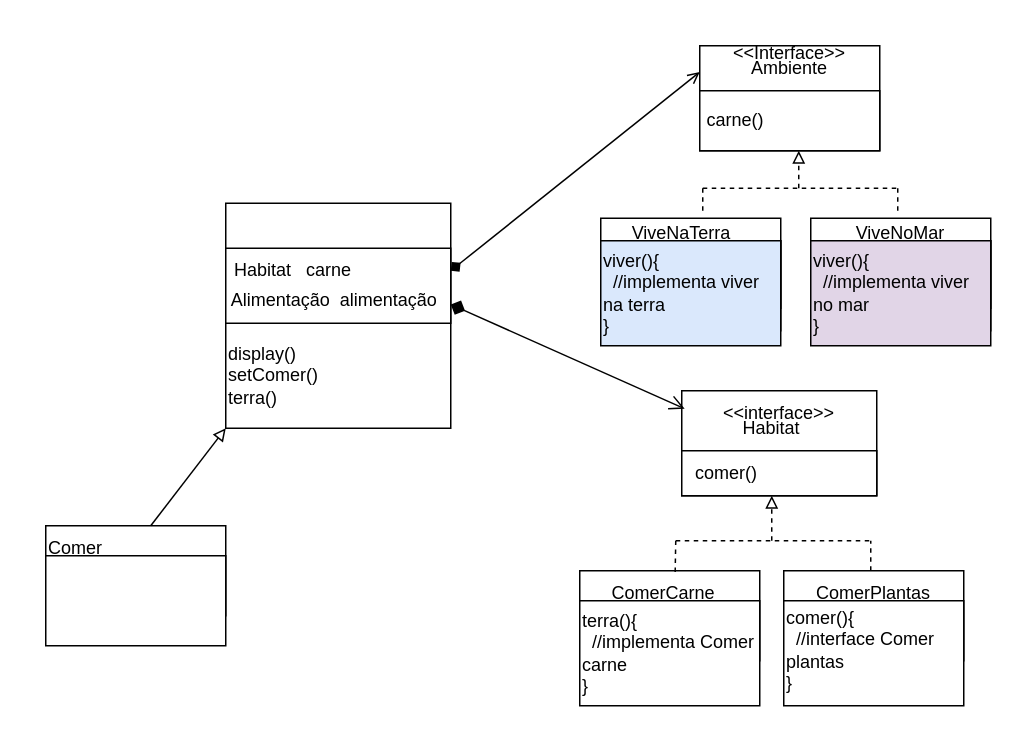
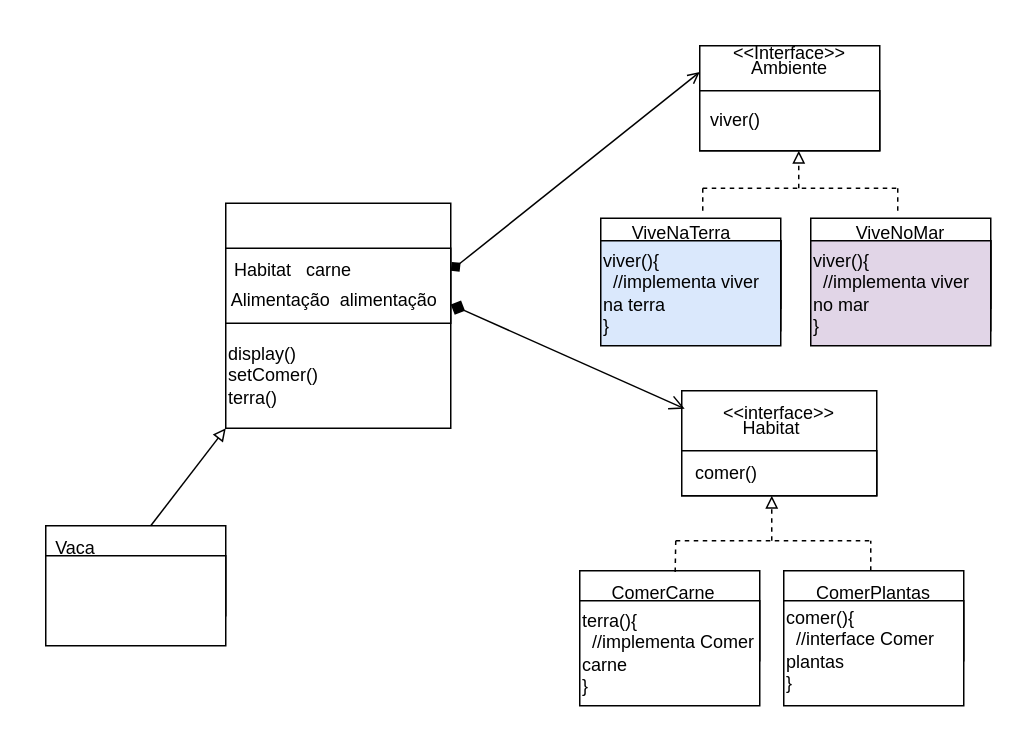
- <mxCell id="17" value="carne()" style="text;html=1;strokeColor=none;fillColor=none;align=center;verticalAlign=middle;whiteSpace=wrap;rounded=0;" vertex="1" parent="1"><mxGeometry x="460" y="65" width="60" height="30" as="geometry" /></mxCell>
+ <mxCell id="17" value="viver()" style="text;html=1;strokeColor=none;fillColor=none;align=center;verticalAlign=middle;whiteSpace=wrap;rounded=0;" vertex="1" parent="1"><mxGeometry x="460" y="65" width="60" height="30" as="geometry" /></mxCell>
- <mxCell id="43" value="Comer" style="text;html=1;strokeColor=none;fillColor=none;align=center;verticalAlign=middle;whiteSpace=wrap;rounded=0;" vertex="1" parent="1"><mxGeometry x="20" y="350" width="60" height="30" as="geometry" /></mxCell>
+ <mxCell id="43" value="Vaca" style="text;html=1;strokeColor=none;fillColor=none;align=center;verticalAlign=middle;whiteSpace=wrap;rounded=0;" vertex="1" parent="1"><mxGeometry x="20" y="350" width="60" height="30" as="geometry" /></mxCell>
